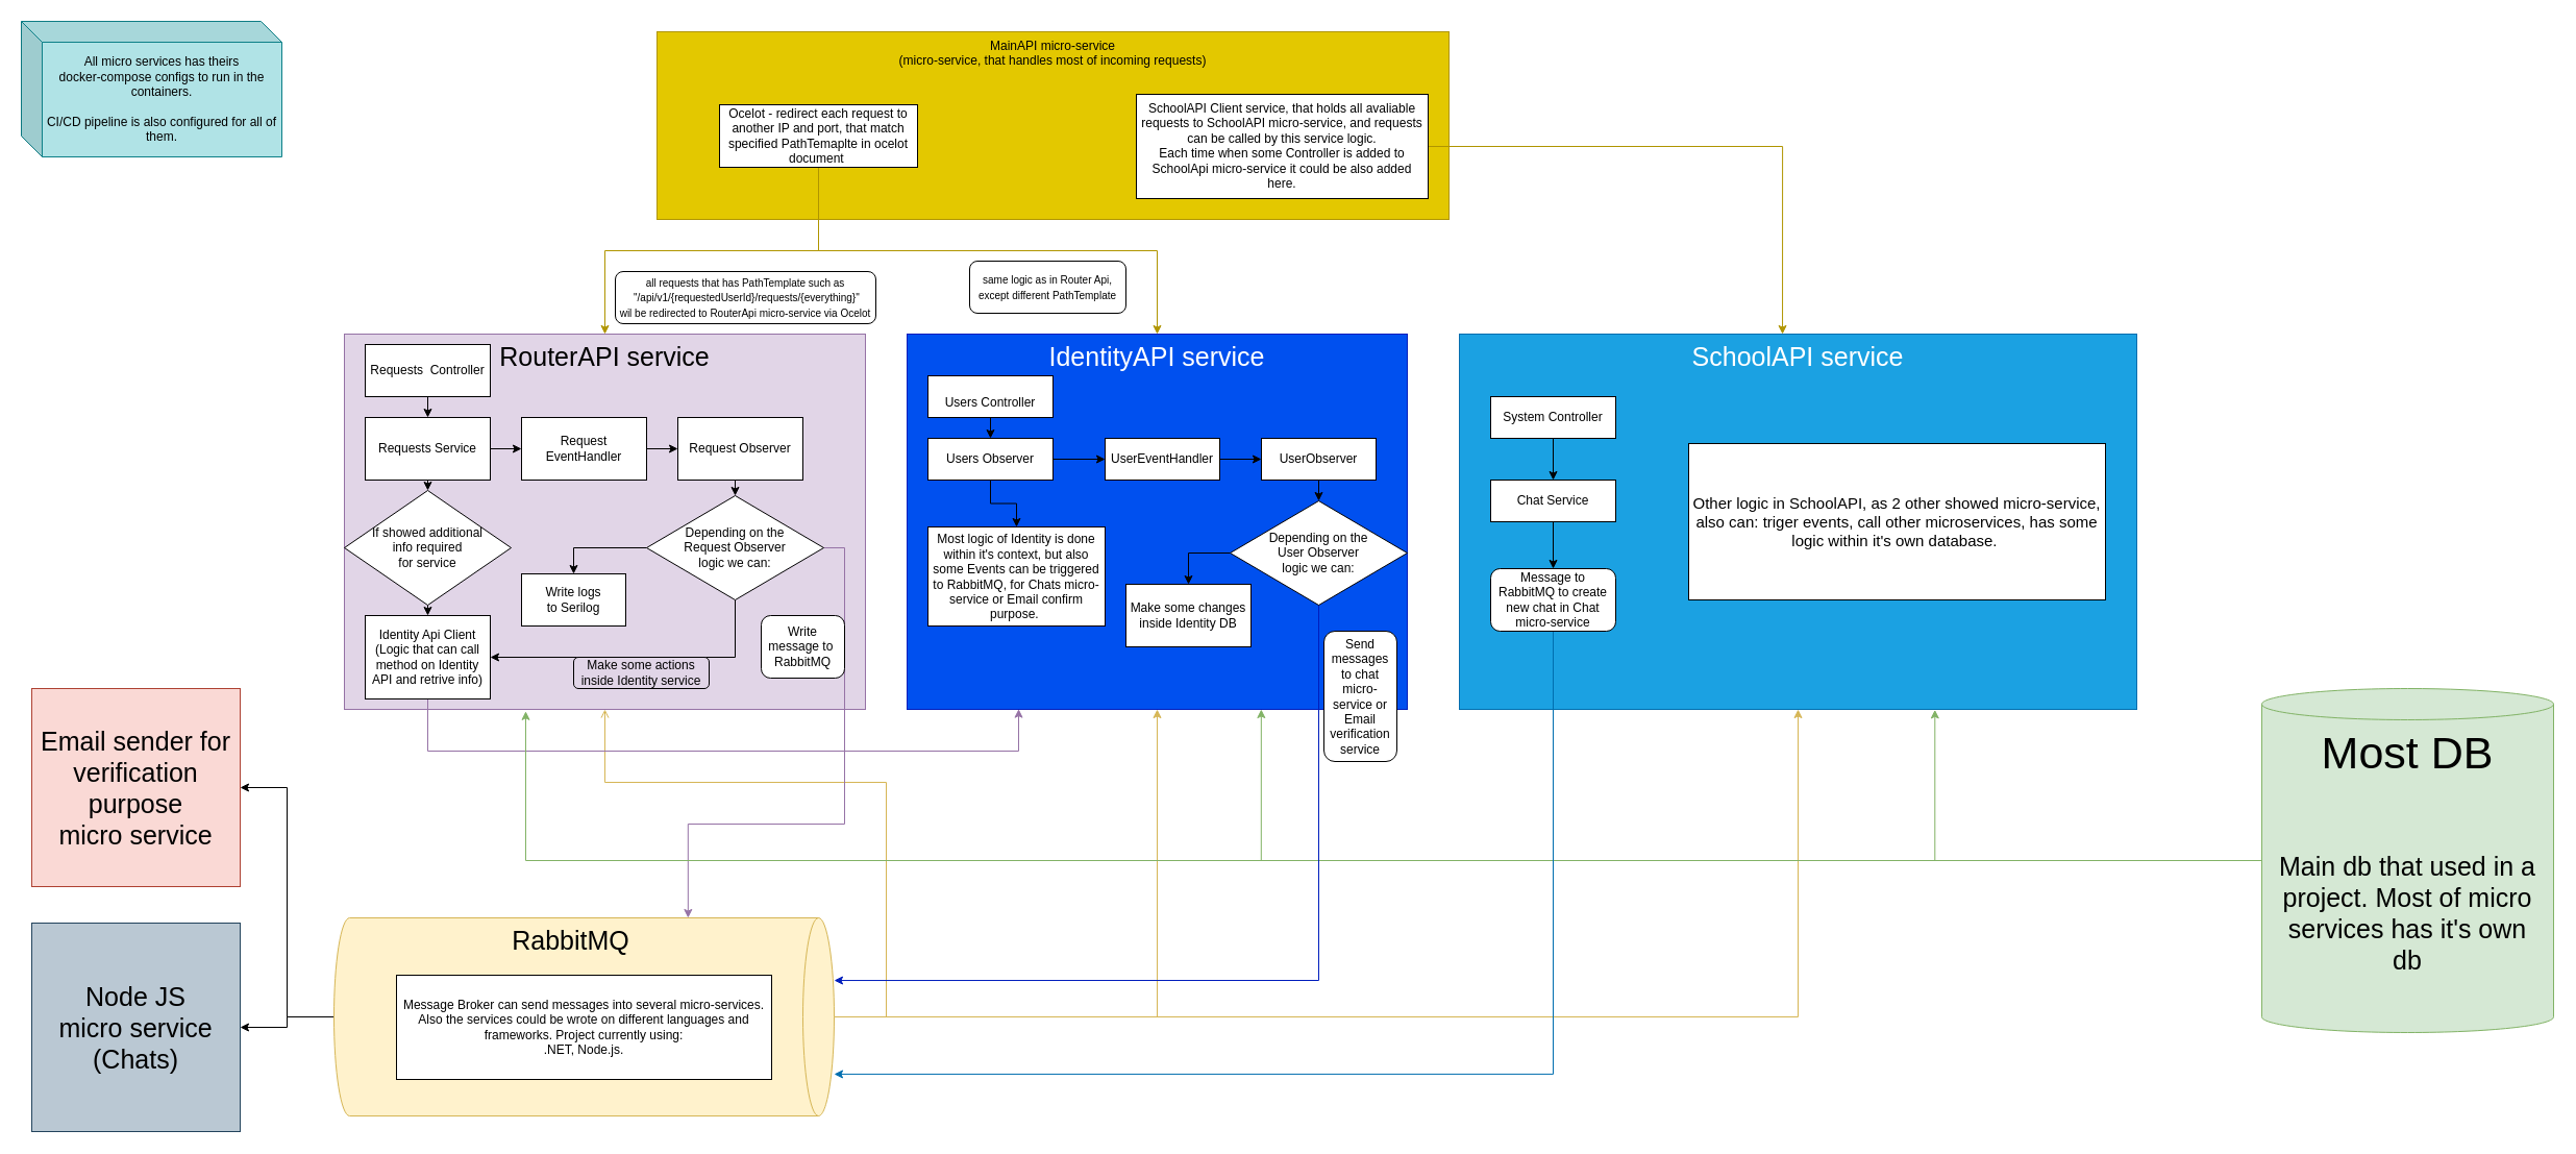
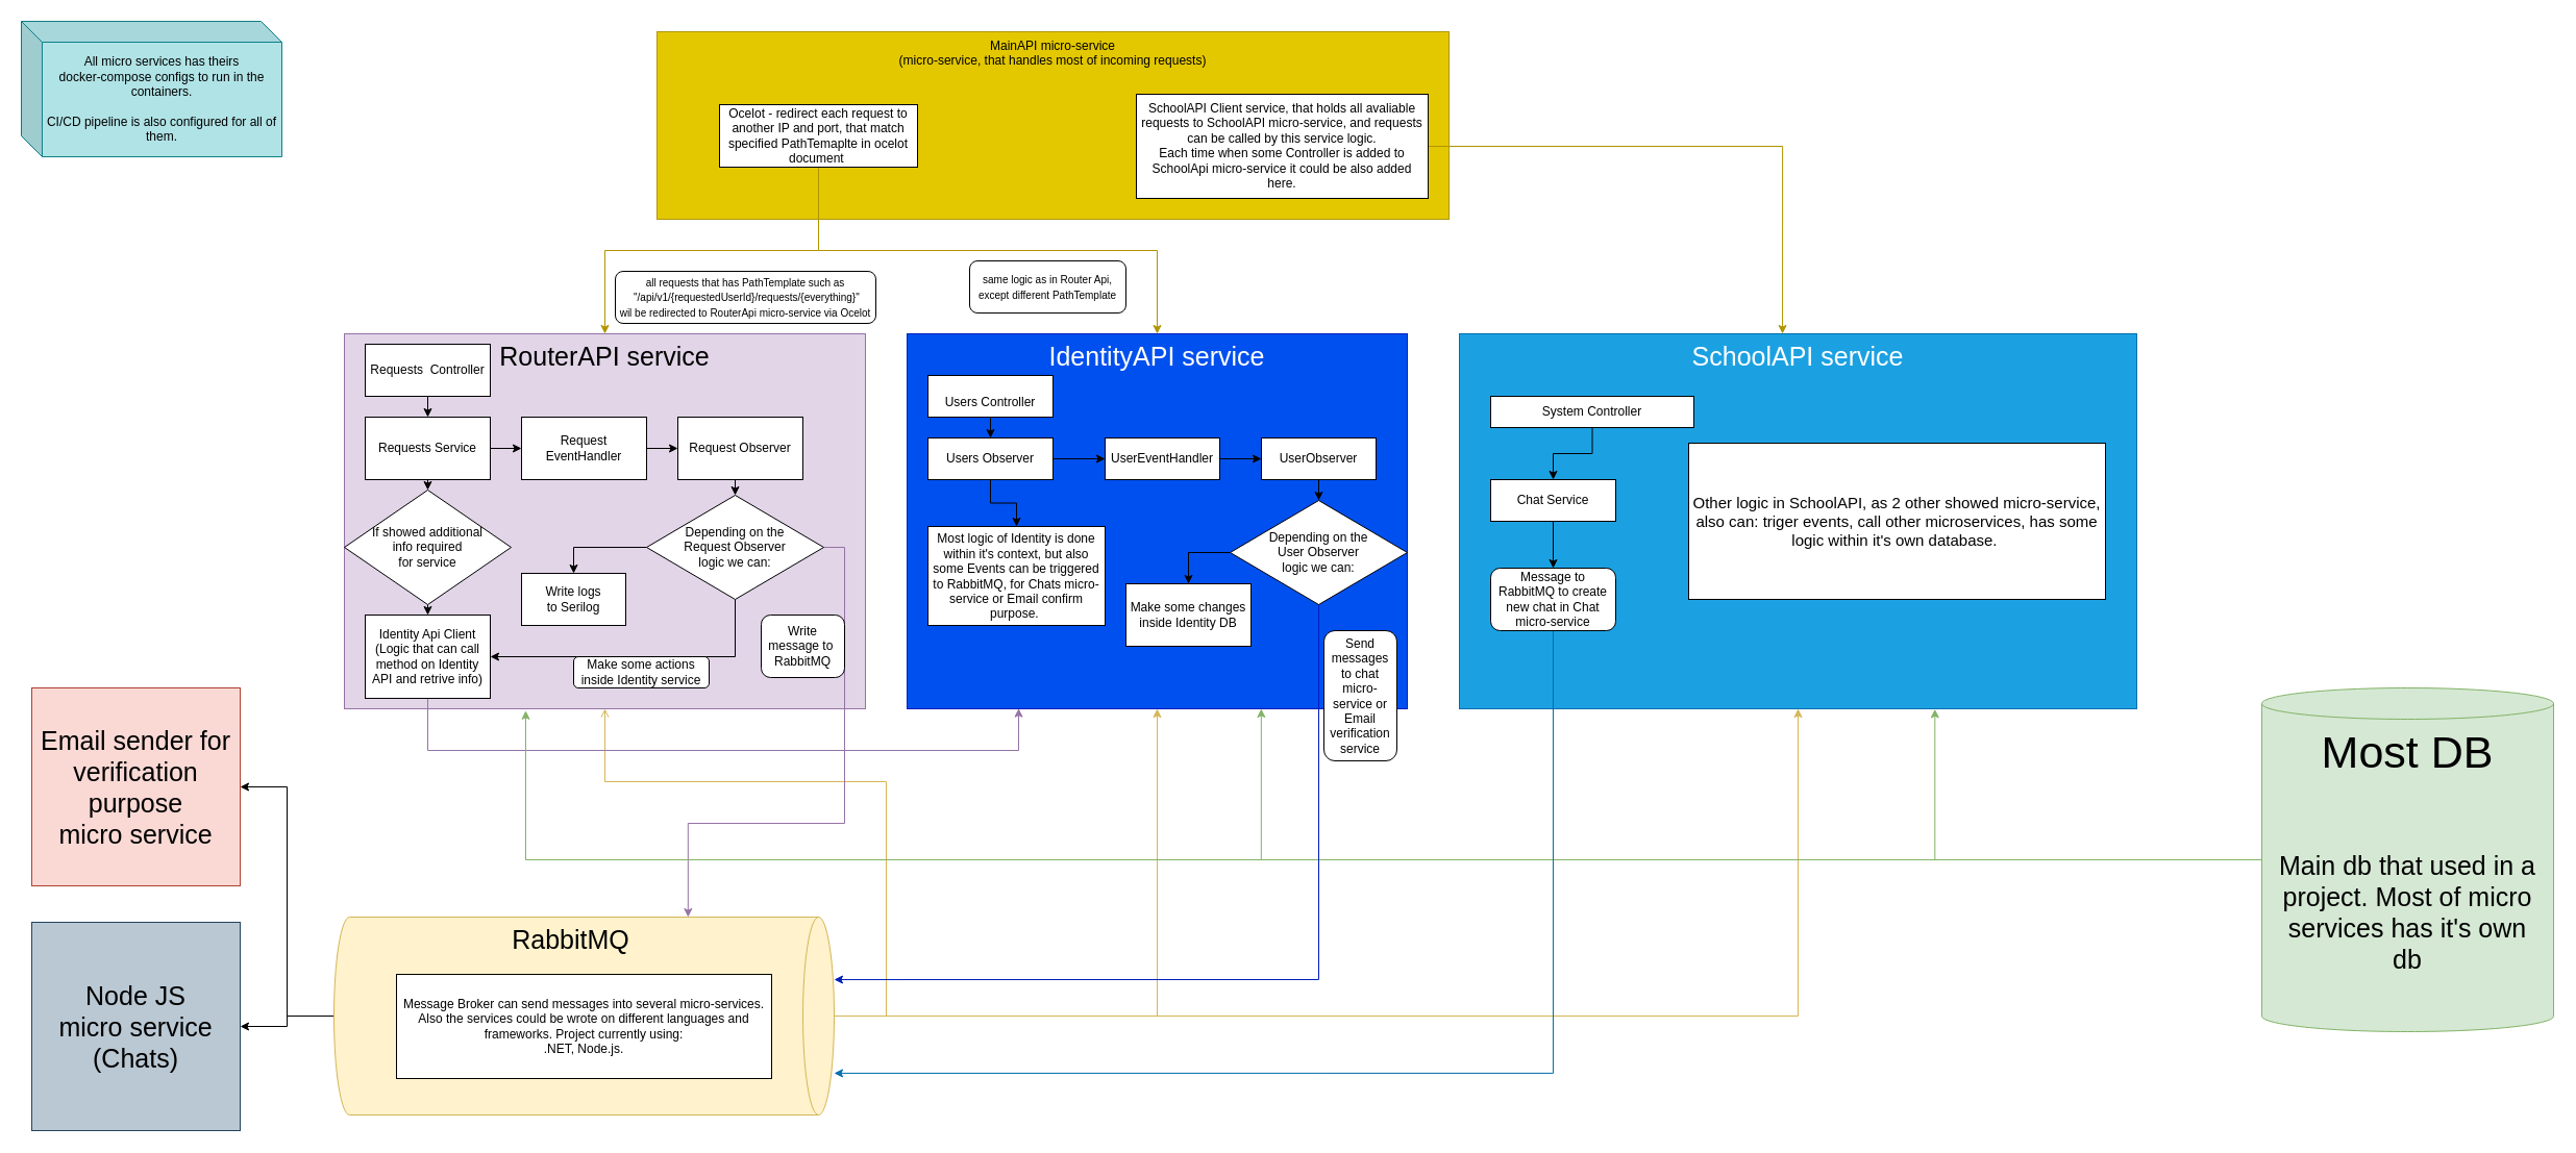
- <mxCell id="65" value="System Controller" style="rounded=0;whiteSpace=wrap;html=1;verticalAlign=middle;" vertex="1" parent="1"><mxGeometry x="1430" y="380" width="120" height="40" as="geometry" /></mxCell>
+ <mxCell id="65" value="System Controller" style="rounded=0;whiteSpace=wrap;html=1;verticalAlign=middle;" vertex="1" parent="1"><mxGeometry x="1430" y="380" width="195" height="30" as="geometry" /></mxCell>
- <mxCell id="37" value="Make some actions inside Identity service" style="rounded=1;whiteSpace=wrap;html=1;fillColor=#e1d5e7;" parent="1" vertex="1"><mxGeometry x="550" y="630" width="130" height="30" as="geometry" /></mxCell>
+ <mxCell id="37" value="Make some actions inside Identity service" style="rounded=1;whiteSpace=wrap;html=1;" parent="1" vertex="1"><mxGeometry x="550" y="630" width="130" height="30" as="geometry" /></mxCell>
